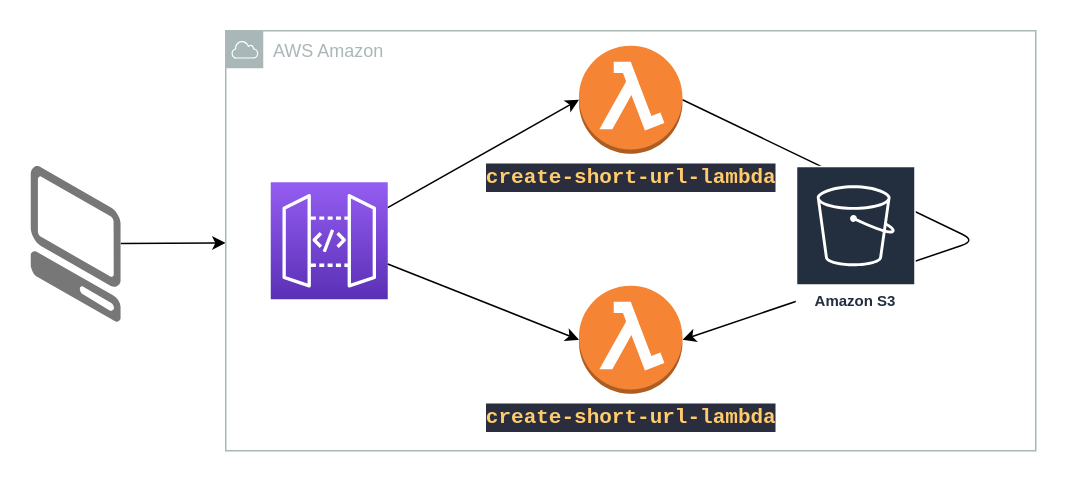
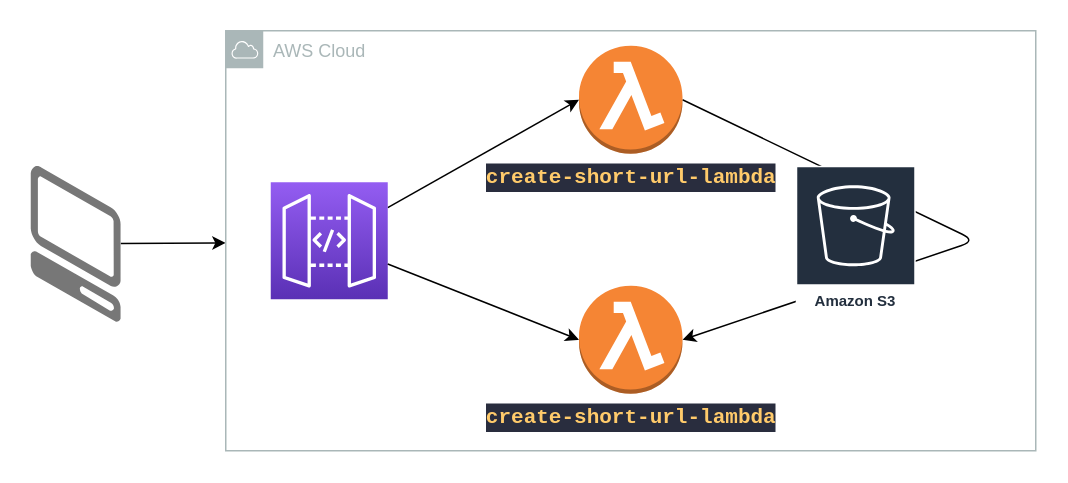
- <mxCell id="4" value="AWS Amazon" style="sketch=0;outlineConnect=0;gradientColor=none;html=1;whiteSpace=wrap;fontSize=12;fontStyle=0;shape=mxgraph.aws4.group;grIcon=mxgraph.aws4.group_aws_cloud;strokeColor=#AAB7B8;fillColor=none;verticalAlign=top;align=left;spacingLeft=30;fontColor=#AAB7B8;dashed=0;" parent="1" vertex="1"><mxGeometry x="150" y="20" width="540" height="280" as="geometry" /></mxCell>
+ <mxCell id="4" value="AWS Cloud" style="sketch=0;outlineConnect=0;gradientColor=none;html=1;whiteSpace=wrap;fontSize=12;fontStyle=0;shape=mxgraph.aws4.group;grIcon=mxgraph.aws4.group_aws_cloud;strokeColor=#AAB7B8;fillColor=none;verticalAlign=top;align=left;spacingLeft=30;fontColor=#AAB7B8;dashed=0;" parent="1" vertex="1"><mxGeometry x="150" y="20" width="540" height="280" as="geometry" /></mxCell>
